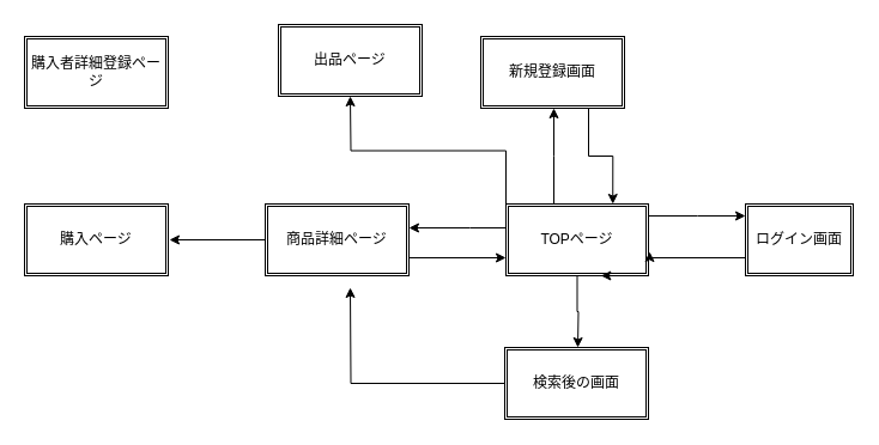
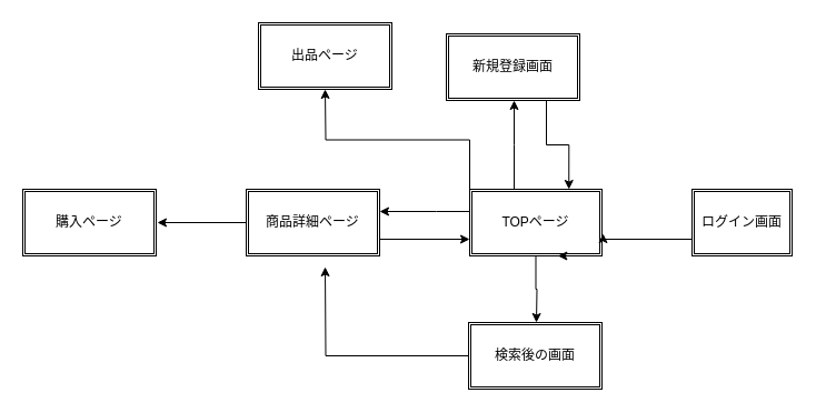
- <mxCell id="19" value="購入者詳細登録ページ" style="shape=ext;double=1;rounded=0;whiteSpace=wrap;html=1;" vertex="1" parent="1"><mxGeometry x="20" y="30" width="120" height="60" as="geometry" /></mxCell>
- <mxCell id="4" value="" style="edgeStyle=orthogonalEdgeStyle;rounded=0;orthogonalLoop=1;jettySize=auto;html=1;" edge="1" parent="1" source="7" target="12"><mxGeometry relative="1" as="geometry"><Array as="points"><mxPoint x="582" y="180" /><mxPoint x="582" y="180" /></Array></mxGeometry></mxCell>
